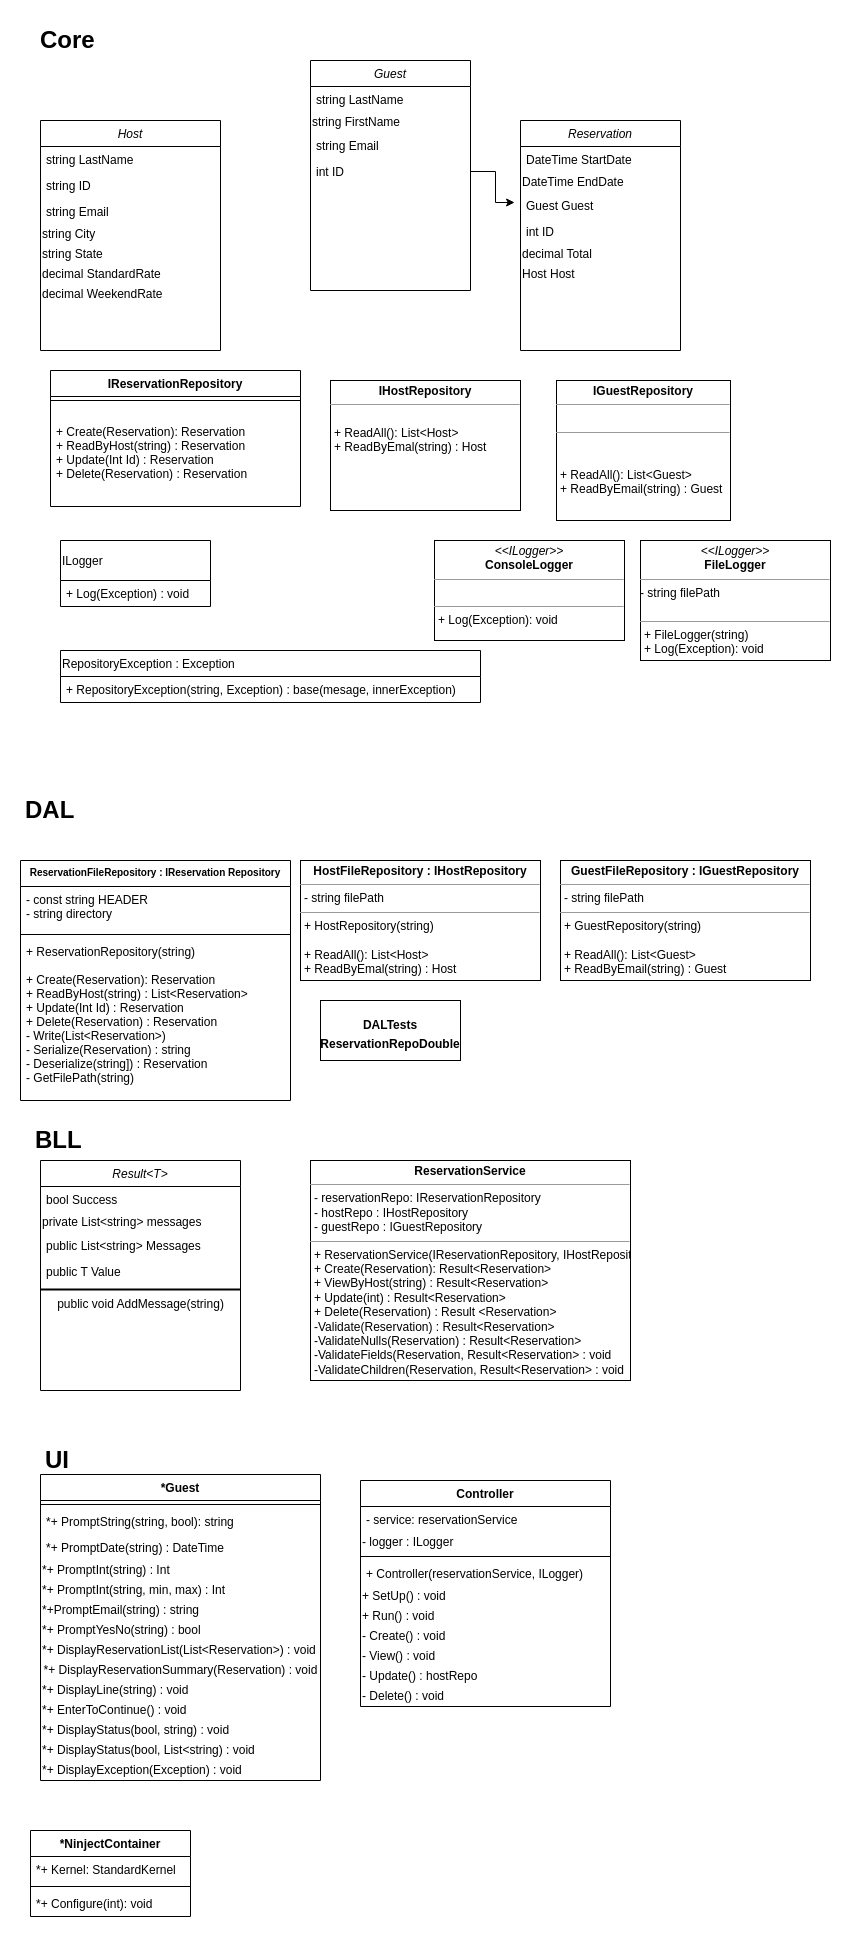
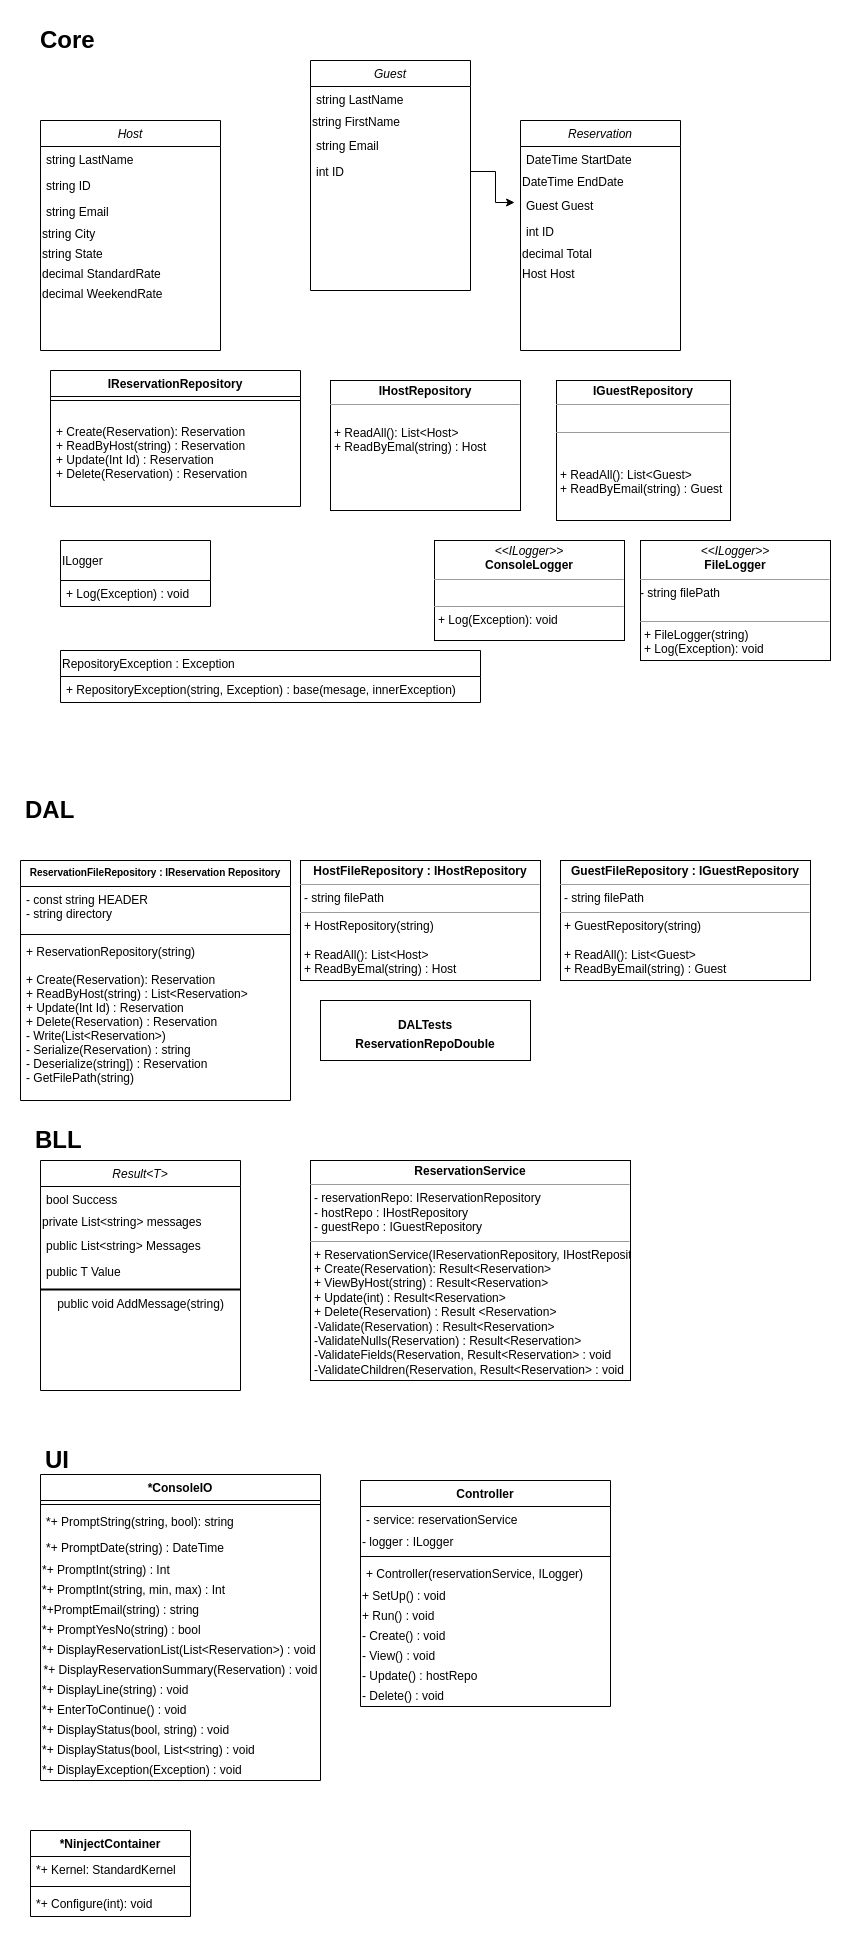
- <mxCell id="82" value="&lt;p style=&quot;margin: 0px ; margin-top: 4px ; text-align: center&quot;&gt;&lt;br&gt;&lt;b&gt;DALTests&lt;/b&gt;&lt;/p&gt;&lt;p style=&quot;margin: 0px ; margin-top: 4px ; text-align: center&quot;&gt;&lt;b&gt;ReservationRepoDouble&lt;/b&gt;&lt;/p&gt;" style="verticalAlign=top;align=left;overflow=fill;fontSize=12;fontFamily=Helvetica;html=1;" vertex="1" parent="1"><mxGeometry x="320" y="1000" width="140" height="60" as="geometry" /></mxCell>
+ <mxCell id="82" value="&lt;p style=&quot;margin: 0px ; margin-top: 4px ; text-align: center&quot;&gt;&lt;br&gt;&lt;b&gt;DALTests&lt;/b&gt;&lt;/p&gt;&lt;p style=&quot;margin: 0px ; margin-top: 4px ; text-align: center&quot;&gt;&lt;b&gt;ReservationRepoDouble&lt;/b&gt;&lt;/p&gt;" style="verticalAlign=top;align=left;overflow=fill;fontSize=12;fontFamily=Helvetica;html=1;" vertex="1" parent="1"><mxGeometry x="320" y="1000" width="210" height="60" as="geometry" /></mxCell>
- <mxCell id="52" value="*Guest" style="swimlane;fontStyle=1;align=center;verticalAlign=top;childLayout=stackLayout;horizontal=1;startSize=26;horizontalStack=0;resizeParent=1;resizeParentMax=0;resizeLast=0;collapsible=1;marginBottom=0;fontSize=12;" vertex="1" parent="1"><mxGeometry x="40" y="1474" width="280" height="306" as="geometry" /></mxCell>
+ <mxCell id="52" value="*ConsoleIO" style="swimlane;fontStyle=1;align=center;verticalAlign=top;childLayout=stackLayout;horizontal=1;startSize=26;horizontalStack=0;resizeParent=1;resizeParentMax=0;resizeLast=0;collapsible=1;marginBottom=0;fontSize=12;" vertex="1" parent="1"><mxGeometry x="40" y="1474" width="280" height="306" as="geometry" /></mxCell>
